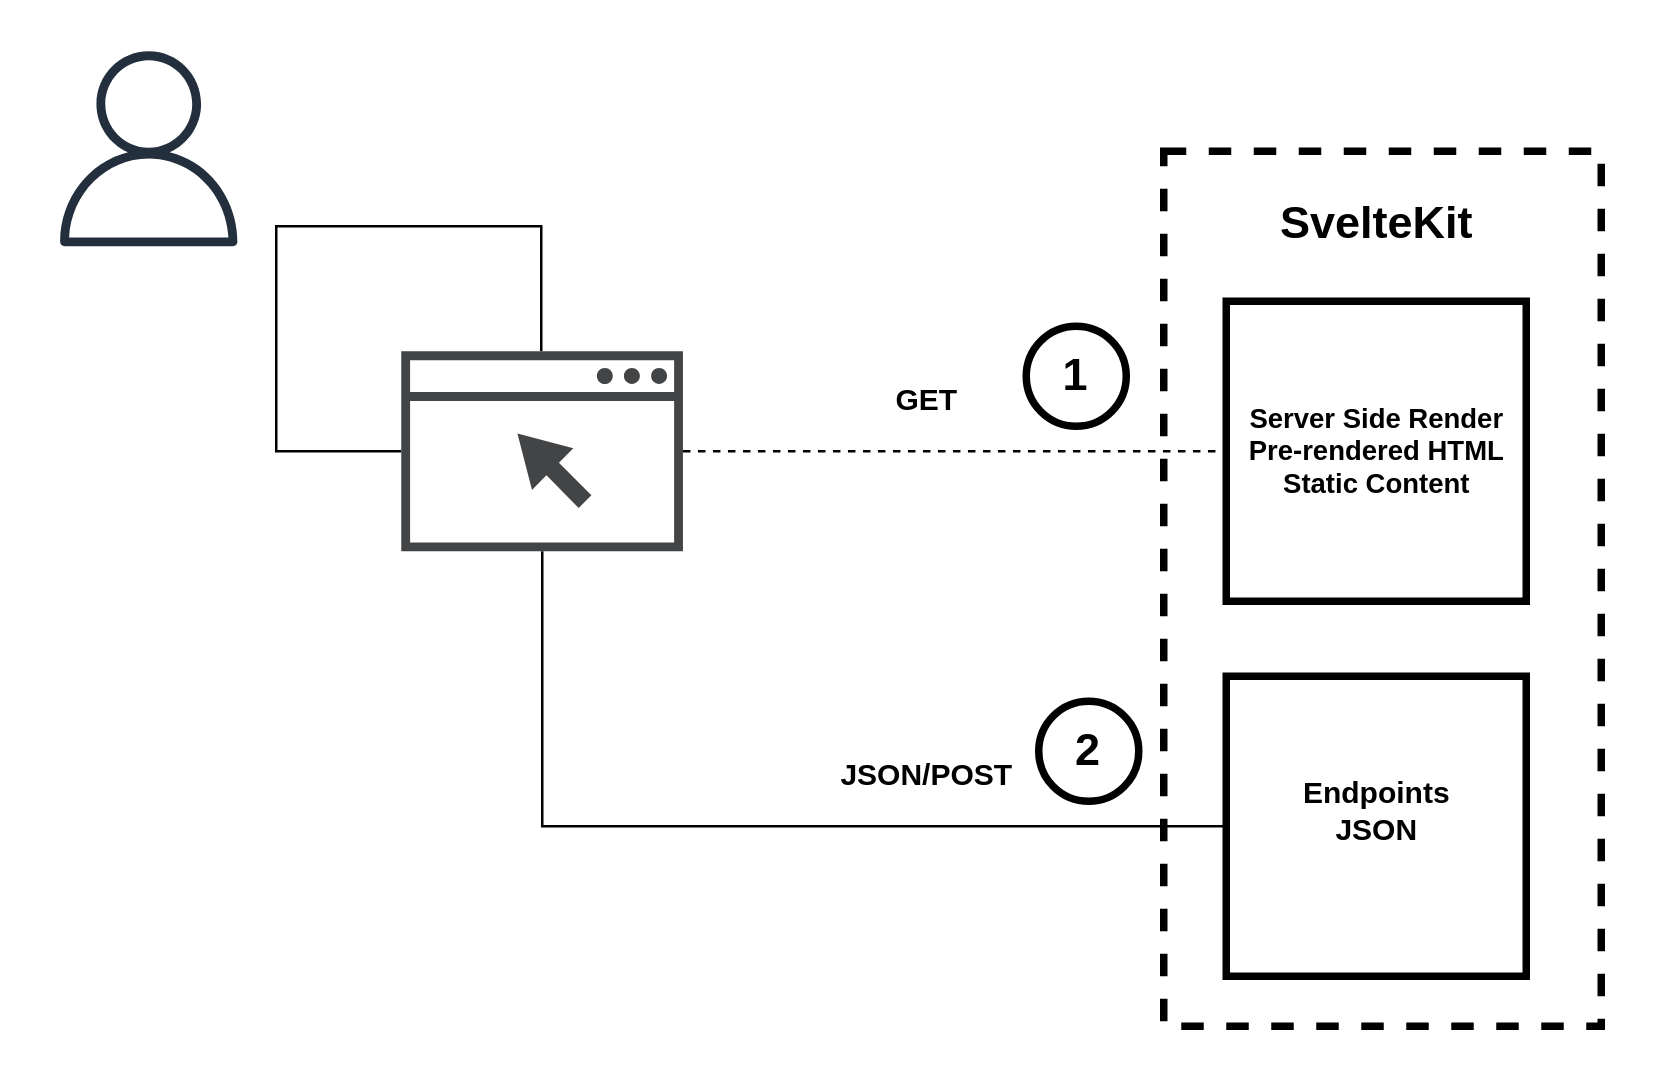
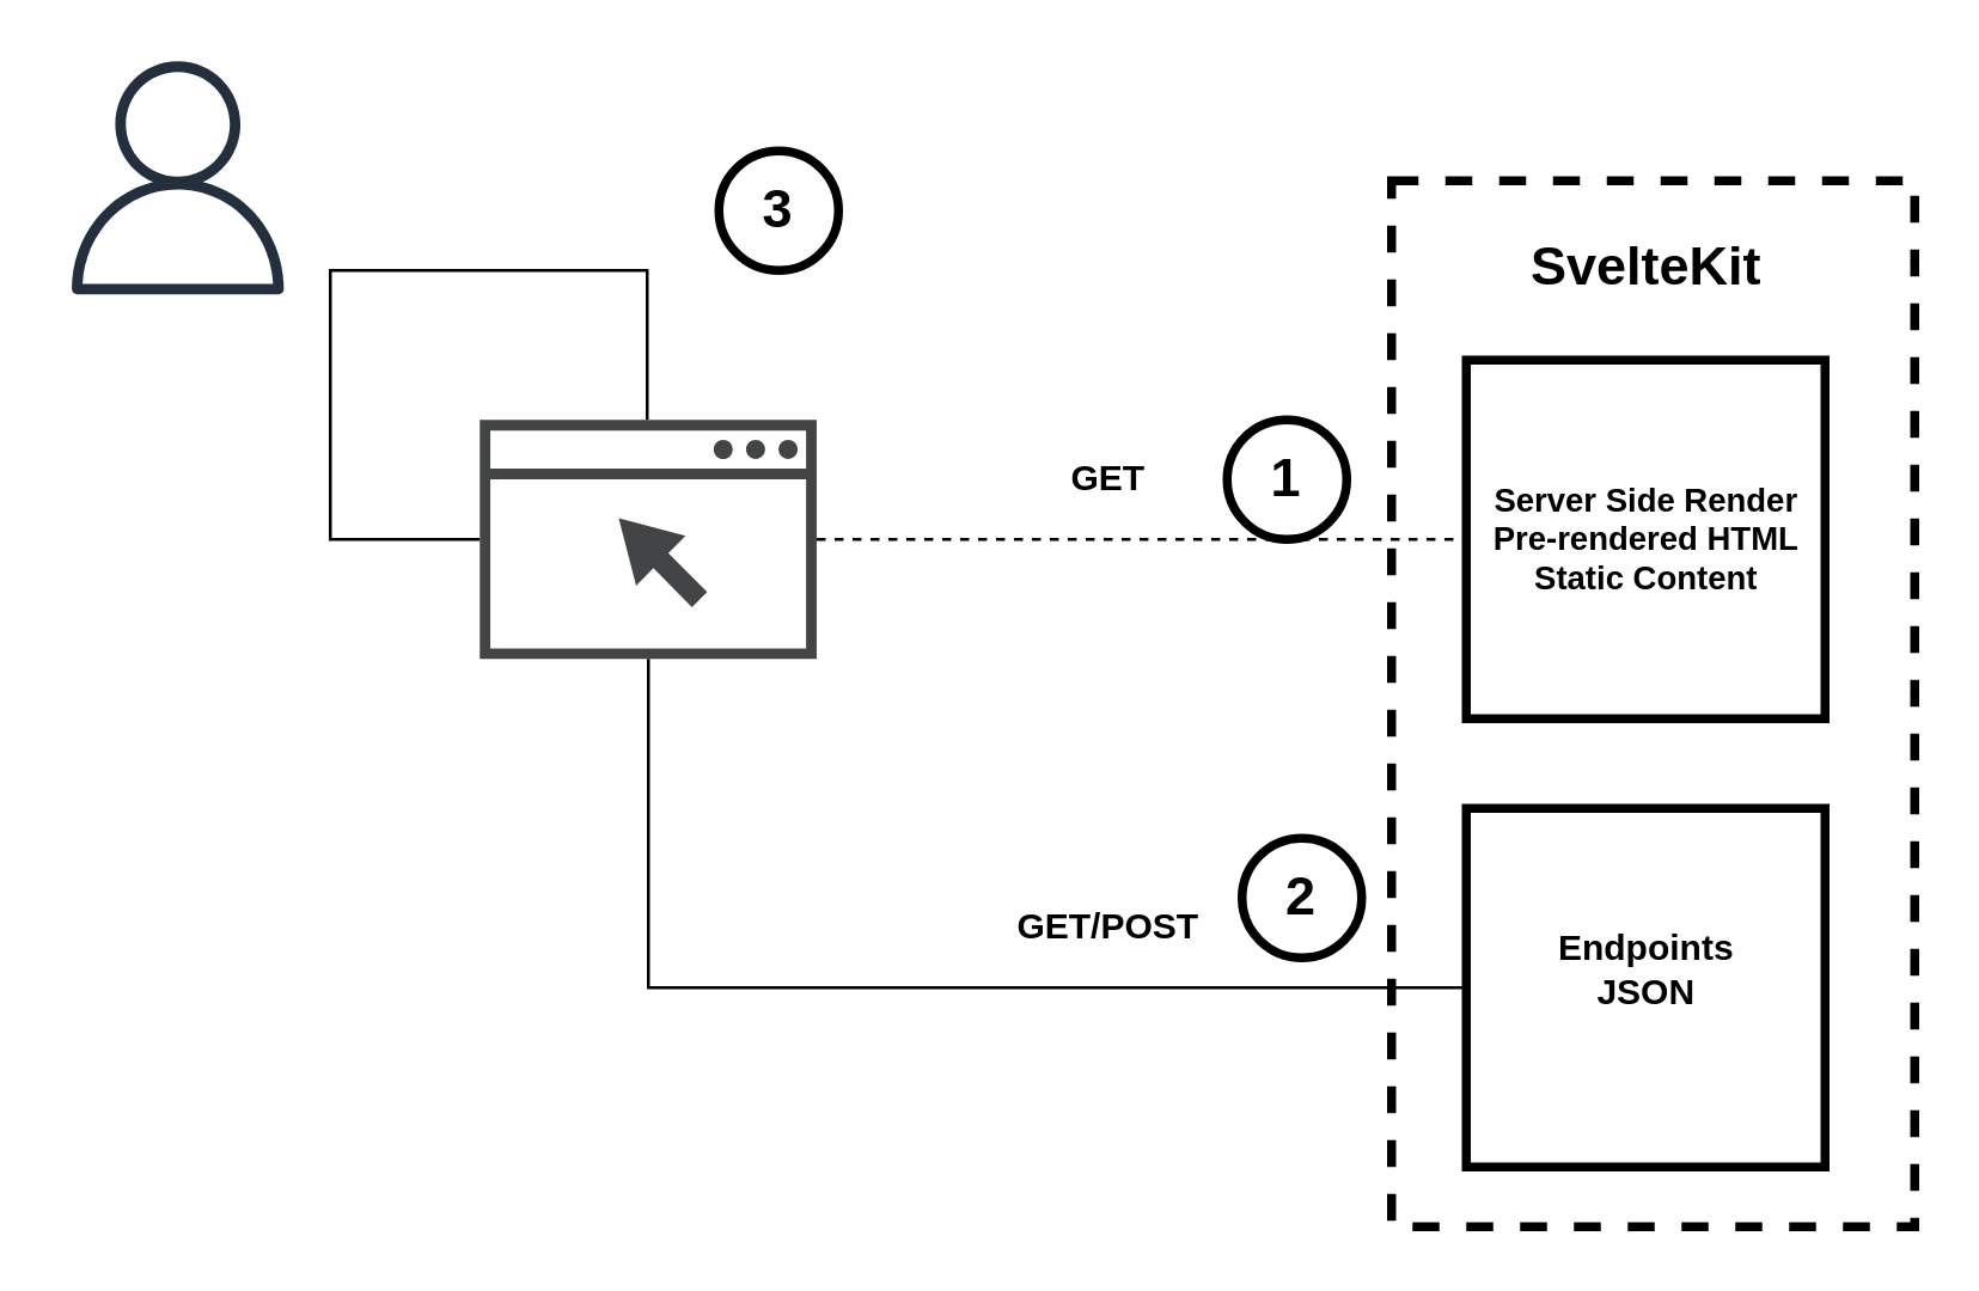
+ <mxCell id="16" value="3" style="ellipse;whiteSpace=wrap;html=1;aspect=fixed;strokeWidth=3;fontStyle=1;fontSize=18;" vertex="1" parent="1"><mxGeometry x="240" y="50" width="40" height="40" as="geometry" /></mxCell>
- <mxCell id="14" value="1" style="ellipse;whiteSpace=wrap;html=1;aspect=fixed;strokeWidth=3;fontStyle=1;fontSize=18;" vertex="1" parent="1"><mxGeometry x="410" y="130" width="40" height="40" as="geometry" /></mxCell>
+ <mxCell id="14" value="1" style="ellipse;whiteSpace=wrap;html=1;aspect=fixed;strokeWidth=3;fontStyle=1;fontSize=18;" vertex="1" parent="1"><mxGeometry x="410" y="140" width="40" height="40" as="geometry" /></mxCell>
- <mxCell id="13" value="JSON/POST" style="text;html=1;resizable=0;autosize=1;align=center;verticalAlign=middle;points=[];fillColor=none;strokeColor=none;rounded=0;fontStyle=1" vertex="1" parent="1"><mxGeometry x="330" y="300" width="80" height="20" as="geometry" /></mxCell>
+ <mxCell id="13" value="GET/POST" style="text;html=1;resizable=0;autosize=1;align=center;verticalAlign=middle;points=[];fillColor=none;strokeColor=none;rounded=0;fontStyle=1" vertex="1" parent="1"><mxGeometry x="330" y="300" width="80" height="20" as="geometry" /></mxCell>
